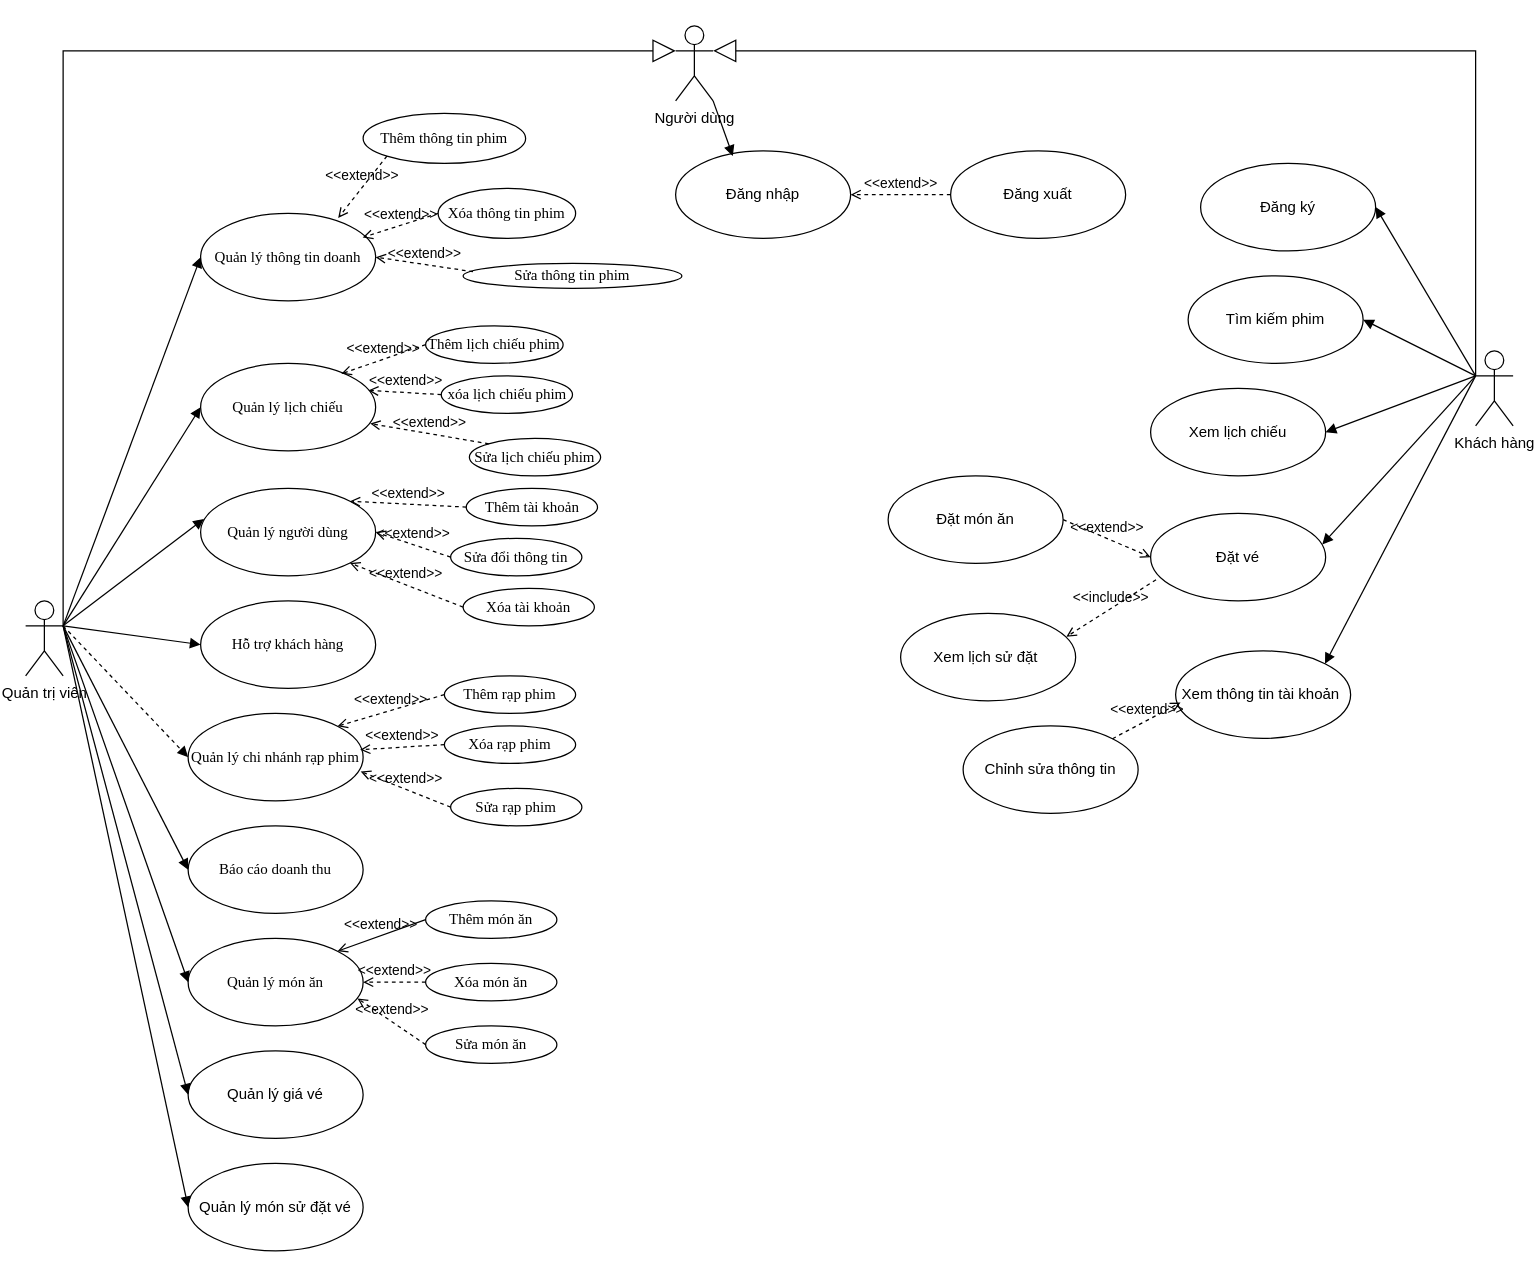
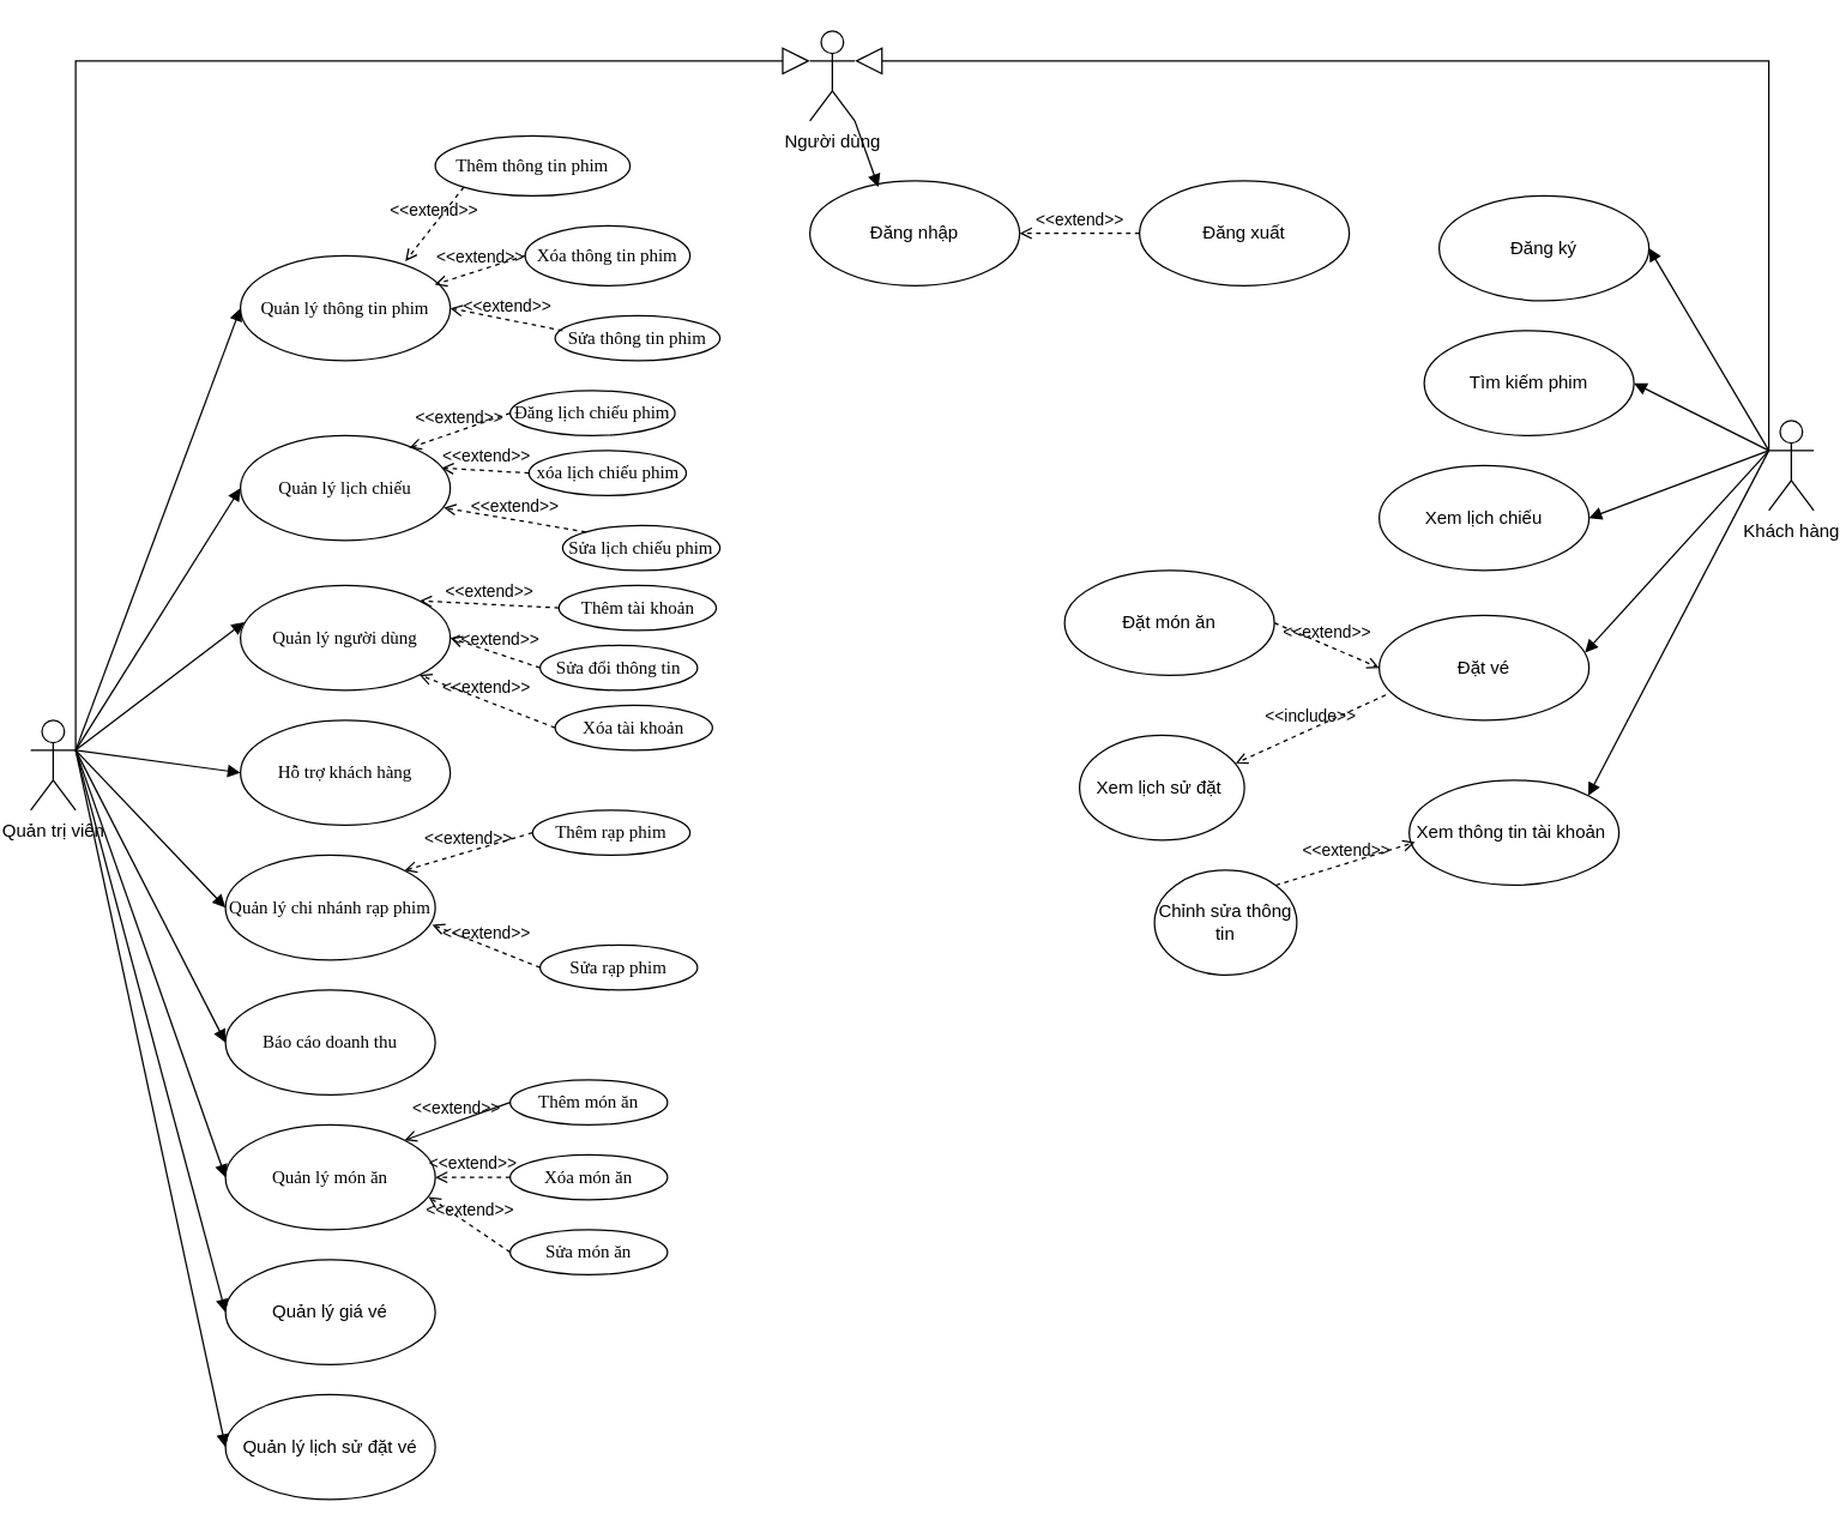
- <mxCell id="23" value="&lt;p class=&quot;MsoNormal&quot;&gt;&lt;span style=&quot;mso-spacerun:'yes';font-family:'Times New Roman';font-size:13,0000pt;&quot;&gt;Quản lý thông tin doanh&lt;/span&gt;&lt;/p&gt;" style="ellipse;whiteSpace=wrap;html=1;" vertex="1" parent="1"><mxGeometry x="160" y="170" width="140" height="70" as="geometry" /></mxCell>
+ <mxCell id="23" value="&lt;p class=&quot;MsoNormal&quot;&gt;&lt;span style=&quot;mso-spacerun:'yes';font-family:'Times New Roman';font-size:13,0000pt;&quot;&gt;Quản lý thông tin phim&lt;/span&gt;&lt;/p&gt;" style="ellipse;whiteSpace=wrap;html=1;" vertex="1" parent="1"><mxGeometry x="160" y="170" width="140" height="70" as="geometry" /></mxCell>
- <mxCell id="36" value="&lt;p class=&quot;MsoNormal&quot;&gt;&lt;span style=&quot;mso-spacerun:'yes';font-family:'Times New Roman';font-size:13,0000pt;&quot;&gt;Sửa thông tin phim&lt;/span&gt;&lt;/p&gt;" style="ellipse;whiteSpace=wrap;html=1;" vertex="1" parent="1"><mxGeometry x="370" y="210" width="175" height="20" as="geometry" /></mxCell>
+ <mxCell id="36" value="&lt;p class=&quot;MsoNormal&quot;&gt;&lt;span style=&quot;mso-spacerun:'yes';font-family:'Times New Roman';font-size:13,0000pt;&quot;&gt;Sửa thông tin phim&lt;/span&gt;&lt;/p&gt;" style="ellipse;whiteSpace=wrap;html=1;" vertex="1" parent="1"><mxGeometry x="370" y="210" width="110" height="30" as="geometry" /></mxCell>
- <mxCell id="41" value="&lt;p class=&quot;MsoNormal&quot;&gt;&lt;span style=&quot;mso-spacerun:'yes';font-family:'Times New Roman';font-size:13,0000pt;&quot;&gt;Thêm lịch chiếu phim&lt;/span&gt;&lt;/p&gt;" style="ellipse;whiteSpace=wrap;html=1;" vertex="1" parent="1"><mxGeometry x="340" y="260" width="110" height="30" as="geometry" /></mxCell>
+ <mxCell id="41" value="&lt;p class=&quot;MsoNormal&quot;&gt;&lt;span style=&quot;mso-spacerun:'yes';font-family:'Times New Roman';font-size:13,0000pt;&quot;&gt;Đăng lịch chiếu phim&lt;/span&gt;&lt;/p&gt;" style="ellipse;whiteSpace=wrap;html=1;" vertex="1" parent="1"><mxGeometry x="340" y="260" width="110" height="30" as="geometry" /></mxCell>
- <mxCell id="30" value="Xem lịch sử đặt&amp;nbsp;" style="ellipse;whiteSpace=wrap;html=1;" vertex="1" parent="1"><mxGeometry x="720" y="490" width="140" height="70" as="geometry" /></mxCell>
+ <mxCell id="30" value="Xem lịch sử đặt&amp;nbsp;" style="ellipse;whiteSpace=wrap;html=1;" vertex="1" parent="1"><mxGeometry x="720" y="490" width="110" height="70" as="geometry" /></mxCell>
- <mxCell id="58" value="" style="html=1;verticalAlign=bottom;labelBackgroundColor=none;endArrow=block;endFill=1;rounded=0;exitX=1;exitY=0.333;exitDx=0;exitDy=0;exitPerimeter=0;entryX=0;entryY=0.5;entryDx=0;entryDy=0;dashed=1;" edge="1" parent="1" source="3" target="27"><mxGeometry width="160" relative="1" as="geometry"><mxPoint x="50" y="525" as="sourcePoint" /><mxPoint x="160" y="540" as="targetPoint" /></mxGeometry></mxCell>
+ <mxCell id="58" value="" style="html=1;verticalAlign=bottom;labelBackgroundColor=none;endArrow=block;endFill=1;rounded=0;exitX=1;exitY=0.333;exitDx=0;exitDy=0;exitPerimeter=0;entryX=0;entryY=0.5;entryDx=0;entryDy=0;" edge="1" parent="1" source="3" target="27"><mxGeometry width="160" relative="1" as="geometry"><mxPoint x="50" y="525" as="sourcePoint" /><mxPoint x="160" y="540" as="targetPoint" /></mxGeometry></mxCell>
- <mxCell id="60" value="&lt;p class=&quot;MsoNormal&quot;&gt;&lt;span style=&quot;font-family: &amp;quot;Times New Roman&amp;quot;;&quot;&gt;Xóa rạp phim&lt;/span&gt;&lt;br&gt;&lt;/p&gt;" style="ellipse;whiteSpace=wrap;html=1;" vertex="1" parent="1"><mxGeometry x="355" y="580" width="105" height="30" as="geometry" /></mxCell>
- <mxCell id="63" value="&amp;lt;&amp;lt;extend&amp;gt;&amp;gt;" style="html=1;verticalAlign=bottom;labelBackgroundColor=none;endArrow=open;endFill=0;dashed=1;rounded=0;exitX=0;exitY=0.5;exitDx=0;exitDy=0;entryX=0.983;entryY=0.416;entryDx=0;entryDy=0;entryPerimeter=0;" edge="1" parent="1" source="60" target="27"><mxGeometry width="160" relative="1" as="geometry"><mxPoint x="355" y="622.5" as="sourcePoint" /><mxPoint x="290" y="600" as="targetPoint" /></mxGeometry></mxCell>
- <mxCell id="74" value="Chỉnh sửa thông tin" style="ellipse;whiteSpace=wrap;html=1;" vertex="1" parent="1"><mxGeometry x="770" y="580" width="140" height="70" as="geometry" /></mxCell>
+ <mxCell id="74" value="Chỉnh sửa thông tin" style="ellipse;whiteSpace=wrap;html=1;" vertex="1" parent="1"><mxGeometry x="770" y="580" width="95" height="70" as="geometry" /></mxCell>
- <mxCell id="33" value="Quản lý món sử đặt vé" style="ellipse;whiteSpace=wrap;html=1;" vertex="1" parent="1"><mxGeometry x="150" y="930" width="140" height="70" as="geometry" /></mxCell>
+ <mxCell id="33" value="Quản lý lịch sử đặt vé" style="ellipse;whiteSpace=wrap;html=1;" vertex="1" parent="1"><mxGeometry x="150" y="930" width="140" height="70" as="geometry" /></mxCell>
